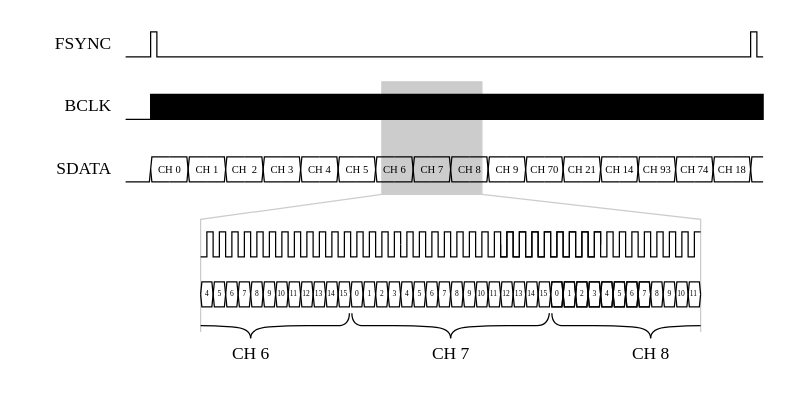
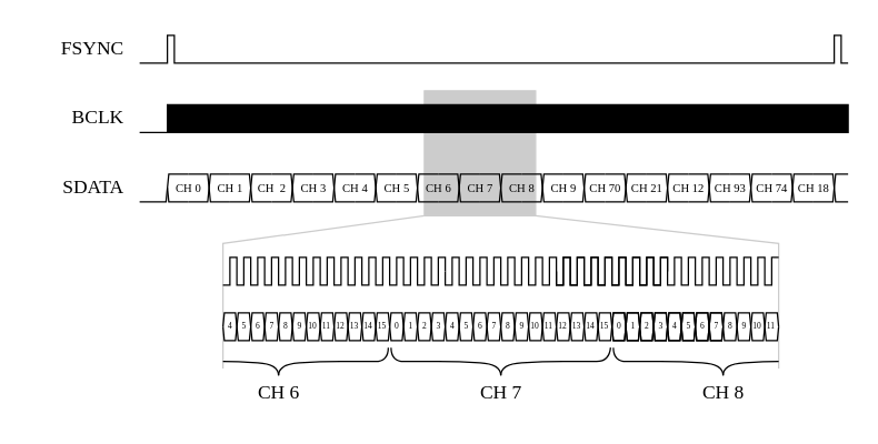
- <mxCell id="42" value="&lt;font style=&quot;font-size: 8.5px;&quot;&gt;&lt;span style=&quot;font-size: 8.5px;&quot;&gt;CH 14&lt;br style=&quot;font-size: 8.5px;&quot;&gt;&lt;/span&gt;&lt;/font&gt;" style="text;html=1;align=center;verticalAlign=middle;resizable=0;points=[];autosize=1;strokeColor=none;fillColor=none;fontFamily=Times New Roman;fontSize=8.5;" vertex="1" parent="1"><mxGeometry x="470" y="125" width="50" height="20" as="geometry" /></mxCell>
+ <mxCell id="42" value="&lt;font style=&quot;font-size: 8.5px;&quot;&gt;&lt;span style=&quot;font-size: 8.5px;&quot;&gt;CH 12&lt;br style=&quot;font-size: 8.5px;&quot;&gt;&lt;/span&gt;&lt;/font&gt;" style="text;html=1;align=center;verticalAlign=middle;resizable=0;points=[];autosize=1;strokeColor=none;fillColor=none;fontFamily=Times New Roman;fontSize=8.5;" vertex="1" parent="1"><mxGeometry x="470" y="125" width="50" height="20" as="geometry" /></mxCell>
